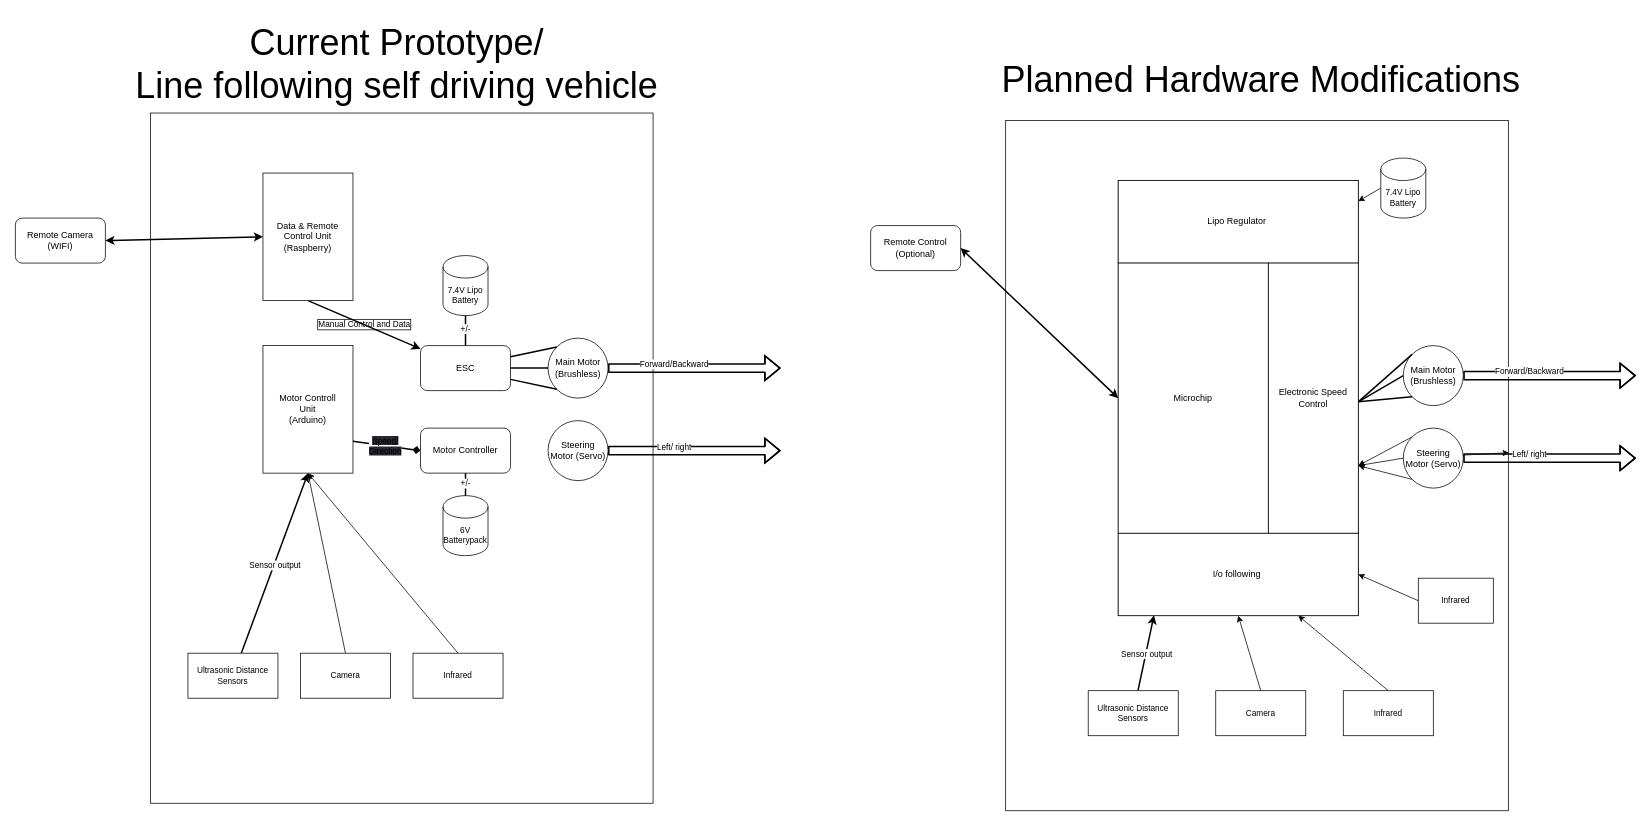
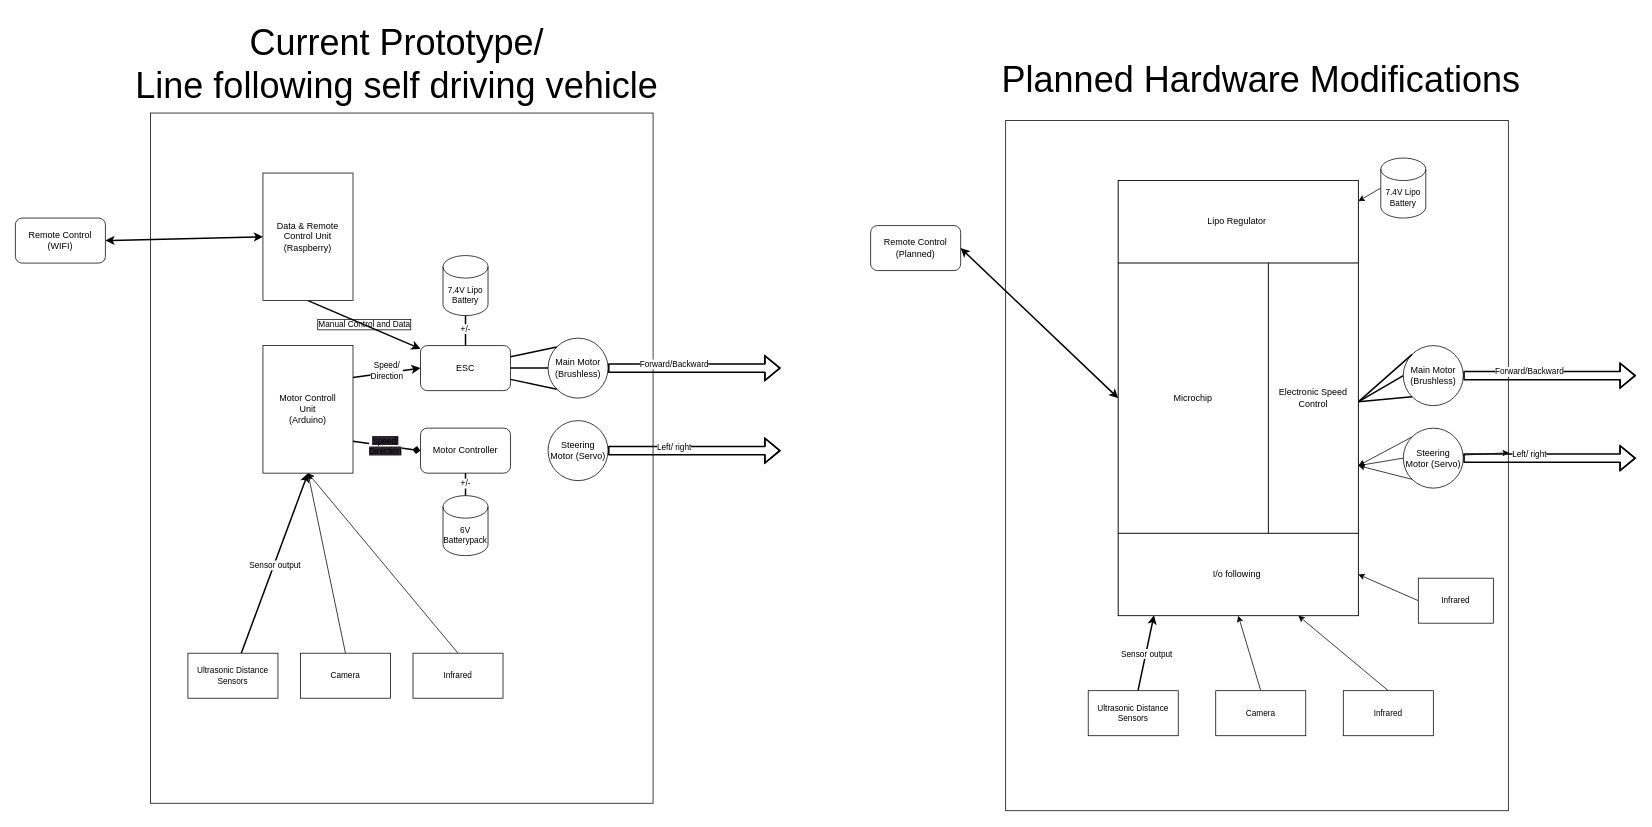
- <mxCell id="10" value="Remote Camera&lt;br&gt;(WIFI)" style="rounded=1;whiteSpace=wrap;html=1;" parent="1" vertex="1"><mxGeometry x="20" y="290" width="120" height="60" as="geometry" /></mxCell>
+ <mxCell id="10" value="Remote Control&lt;br&gt;(WIFI)" style="rounded=1;whiteSpace=wrap;html=1;" parent="1" vertex="1"><mxGeometry x="20" y="290" width="120" height="60" as="geometry" /></mxCell>
- <mxCell id="46" value="Remote Control&lt;br&gt;(Optional)" style="rounded=1;whiteSpace=wrap;html=1;" vertex="1" parent="1"><mxGeometry x="1160" y="300" width="120" height="60" as="geometry" /></mxCell>
+ <mxCell id="46" value="Remote Control&lt;br&gt;(Planned)" style="rounded=1;whiteSpace=wrap;html=1;" vertex="1" parent="1"><mxGeometry x="1160" y="300" width="120" height="60" as="geometry" /></mxCell>
+ <mxCell id="26" value="" style="endArrow=classic;html=1;labelBackgroundColor=none;labelBorderColor=default;strokeWidth=2;fontSize=11;jumpSize=11;entryX=0;entryY=0.5;entryDx=0;entryDy=0;exitX=1;exitY=0.25;exitDx=0;exitDy=0;" parent="1" source="3" target="6" edge="1"><mxGeometry width="50" height="50" relative="1" as="geometry"><mxPoint x="570" y="540" as="sourcePoint" /><mxPoint x="620" y="490" as="targetPoint" /></mxGeometry></mxCell>
+ <mxCell id="27" value="Speed/&lt;br&gt;Direction" style="edgeLabel;html=1;align=center;verticalAlign=middle;resizable=0;points=[];fontSize=11;" parent="26" vertex="1" connectable="0"><mxGeometry x="-0.025" y="3" relative="1" as="geometry"><mxPoint x="1" as="offset" /></mxGeometry></mxCell>
